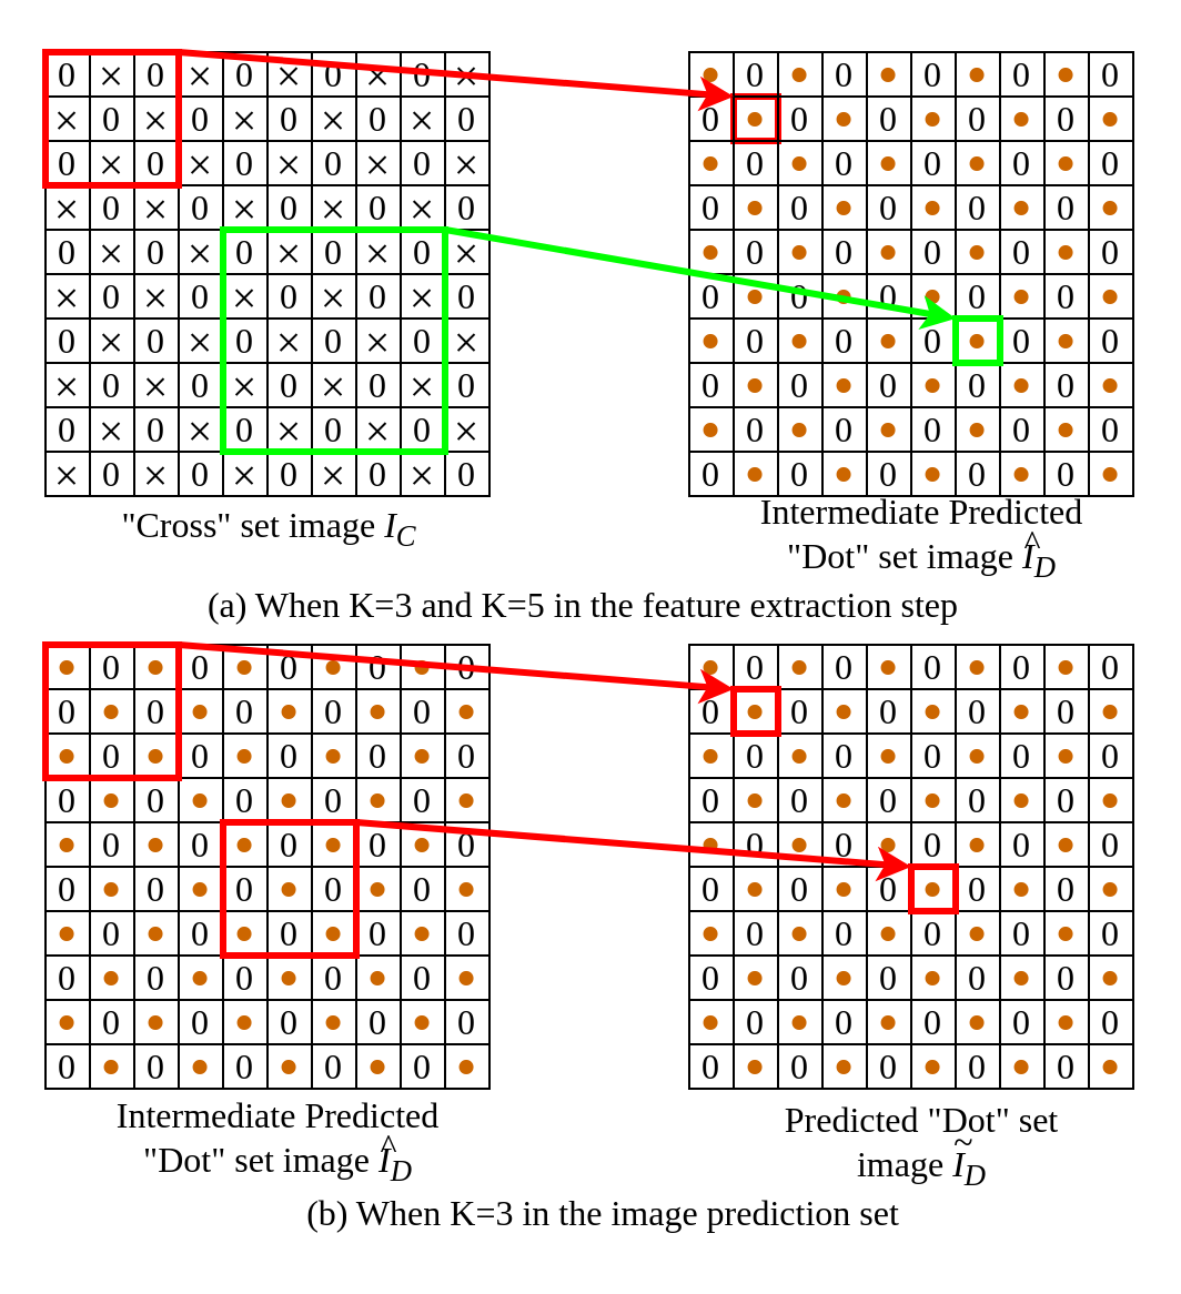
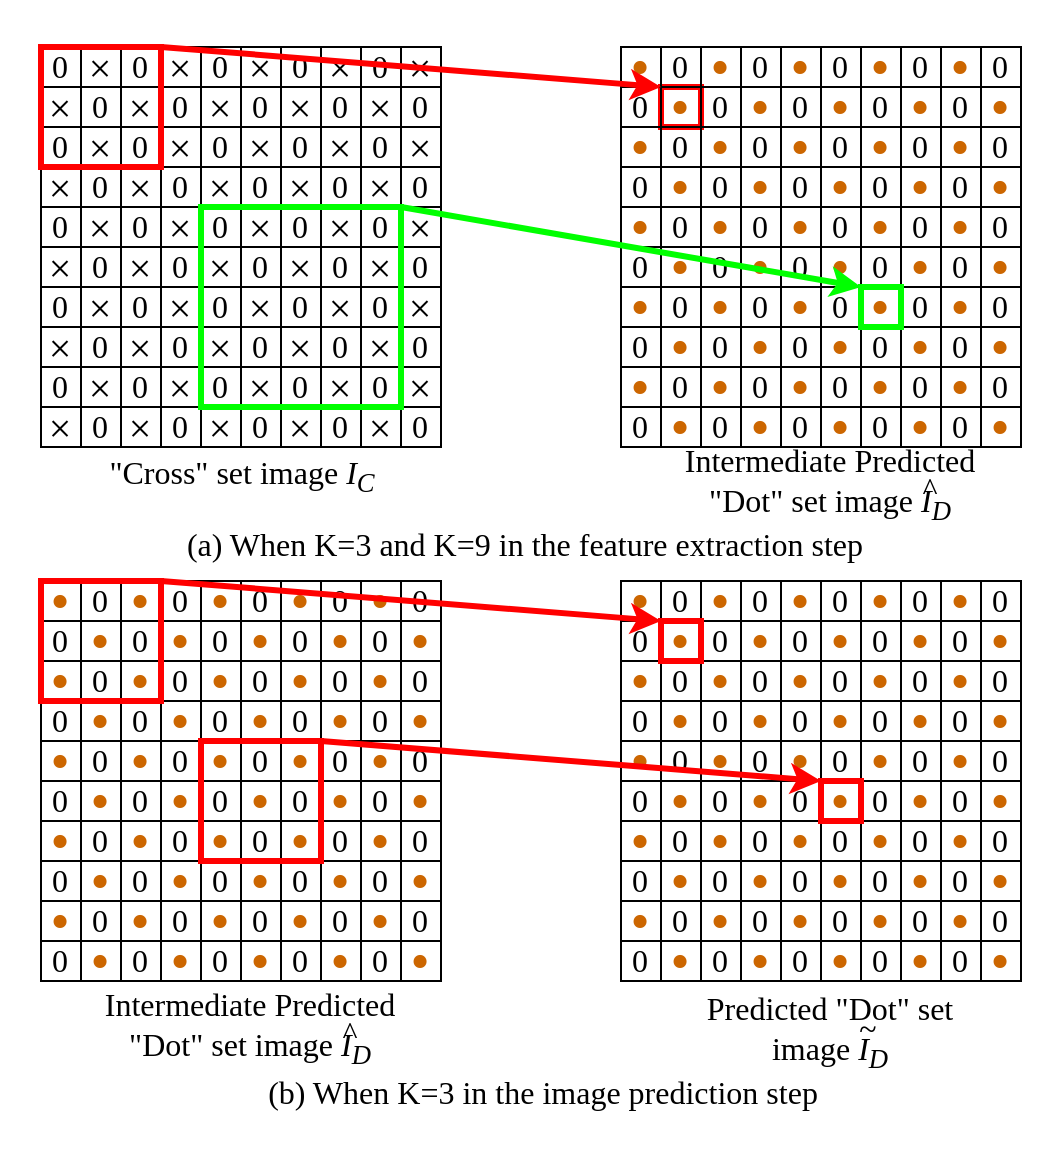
- <mxCell id="310" value="&lt;font face=&quot;Times New Roman&quot;&gt;(a) When K=3 and K=5 in the feature extraction step&lt;/font&gt;" style="text;html=1;strokeColor=none;fillColor=none;align=center;verticalAlign=middle;whiteSpace=wrap;rounded=0;fontSize=16;" vertex="1" parent="1"><mxGeometry x="35" y="254" width="455" height="30" as="geometry" /></mxCell>
+ <mxCell id="310" value="&lt;font face=&quot;Times New Roman&quot;&gt;(a) When K=3 and K=9 in the feature extraction step&lt;/font&gt;" style="text;html=1;strokeColor=none;fillColor=none;align=center;verticalAlign=middle;whiteSpace=wrap;rounded=0;fontSize=16;" vertex="1" parent="1"><mxGeometry x="35" y="254" width="455" height="30" as="geometry" /></mxCell>
- <mxCell id="311" value="&lt;font face=&quot;Times New Roman&quot;&gt;(b) When K=3 in the image prediction set&amp;nbsp;&lt;/font&gt;" style="text;html=1;strokeColor=none;fillColor=none;align=center;verticalAlign=middle;whiteSpace=wrap;rounded=0;fontSize=16;" vertex="1" parent="1"><mxGeometry x="46" y="528" width="455" height="30" as="geometry" /></mxCell>
+ <mxCell id="311" value="&lt;font face=&quot;Times New Roman&quot;&gt;(b) When K=3 in the image prediction step&amp;nbsp;&lt;/font&gt;" style="text;html=1;strokeColor=none;fillColor=none;align=center;verticalAlign=middle;whiteSpace=wrap;rounded=0;fontSize=16;" vertex="1" parent="1"><mxGeometry x="46" y="528" width="455" height="30" as="geometry" /></mxCell>
